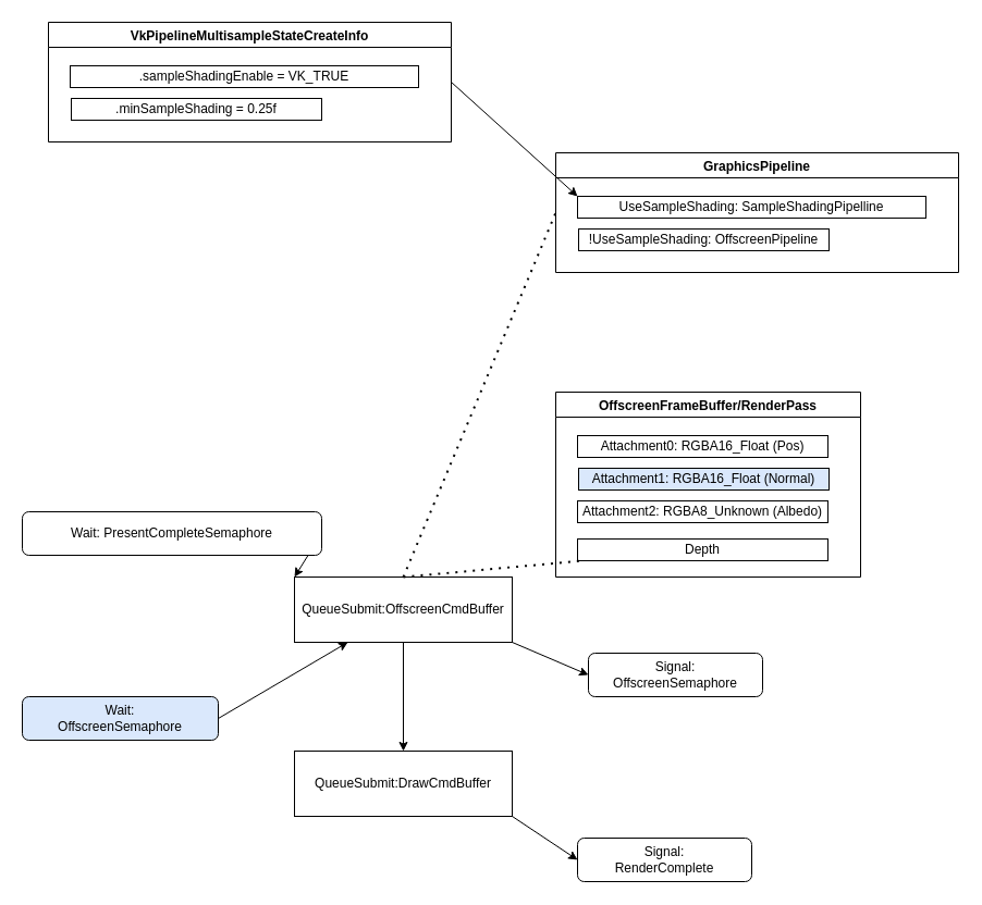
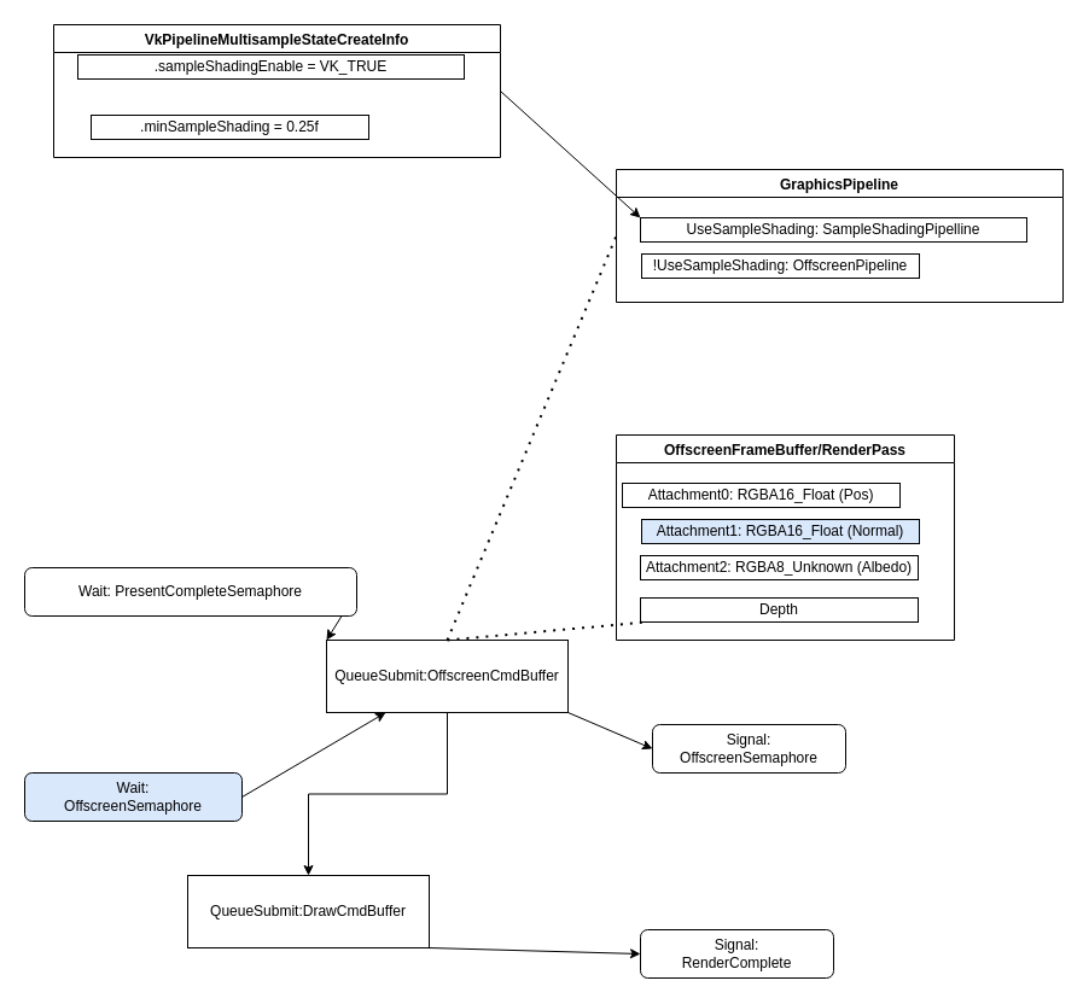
- <mxCell id="24" value=".sampleShadingEnable = VK_TRUE" style="whiteSpace=wrap;html=1;" vertex="1" parent="23"><mxGeometry x="20" y="40" width="320" height="20" as="geometry" /></mxCell>
+ <mxCell id="24" value=".sampleShadingEnable = VK_TRUE" style="whiteSpace=wrap;html=1;" vertex="1" parent="23"><mxGeometry x="20" y="25" width="320" height="20" as="geometry" /></mxCell>
- <mxCell id="25" value=".minSampleShading = 0.25f" style="whiteSpace=wrap;html=1;" vertex="1" parent="23"><mxGeometry x="21" y="70" width="230" height="20" as="geometry" /></mxCell>
+ <mxCell id="25" value=".minSampleShading = 0.25f" style="whiteSpace=wrap;html=1;" vertex="1" parent="23"><mxGeometry x="31" y="75" width="230" height="20" as="geometry" /></mxCell>
- <mxCell id="14" value="Attachment0: RGBA16_Float (Pos)" style="whiteSpace=wrap;html=1;" vertex="1" parent="13"><mxGeometry x="20" y="40" width="230" height="20" as="geometry" /></mxCell>
+ <mxCell id="14" value="Attachment0: RGBA16_Float (Pos)" style="whiteSpace=wrap;html=1;" vertex="1" parent="13"><mxGeometry x="5" y="40" width="230" height="20" as="geometry" /></mxCell>
- <mxCell id="4" value="QueueSubmit:DrawCmdBuffer" style="rounded=0;whiteSpace=wrap;html=1;" vertex="1" parent="1"><mxGeometry x="270" y="690" width="200" height="60" as="geometry" /></mxCell>
+ <mxCell id="4" value="QueueSubmit:DrawCmdBuffer" style="rounded=0;whiteSpace=wrap;html=1;" vertex="1" parent="1"><mxGeometry x="155" y="725" width="200" height="60" as="geometry" /></mxCell>
